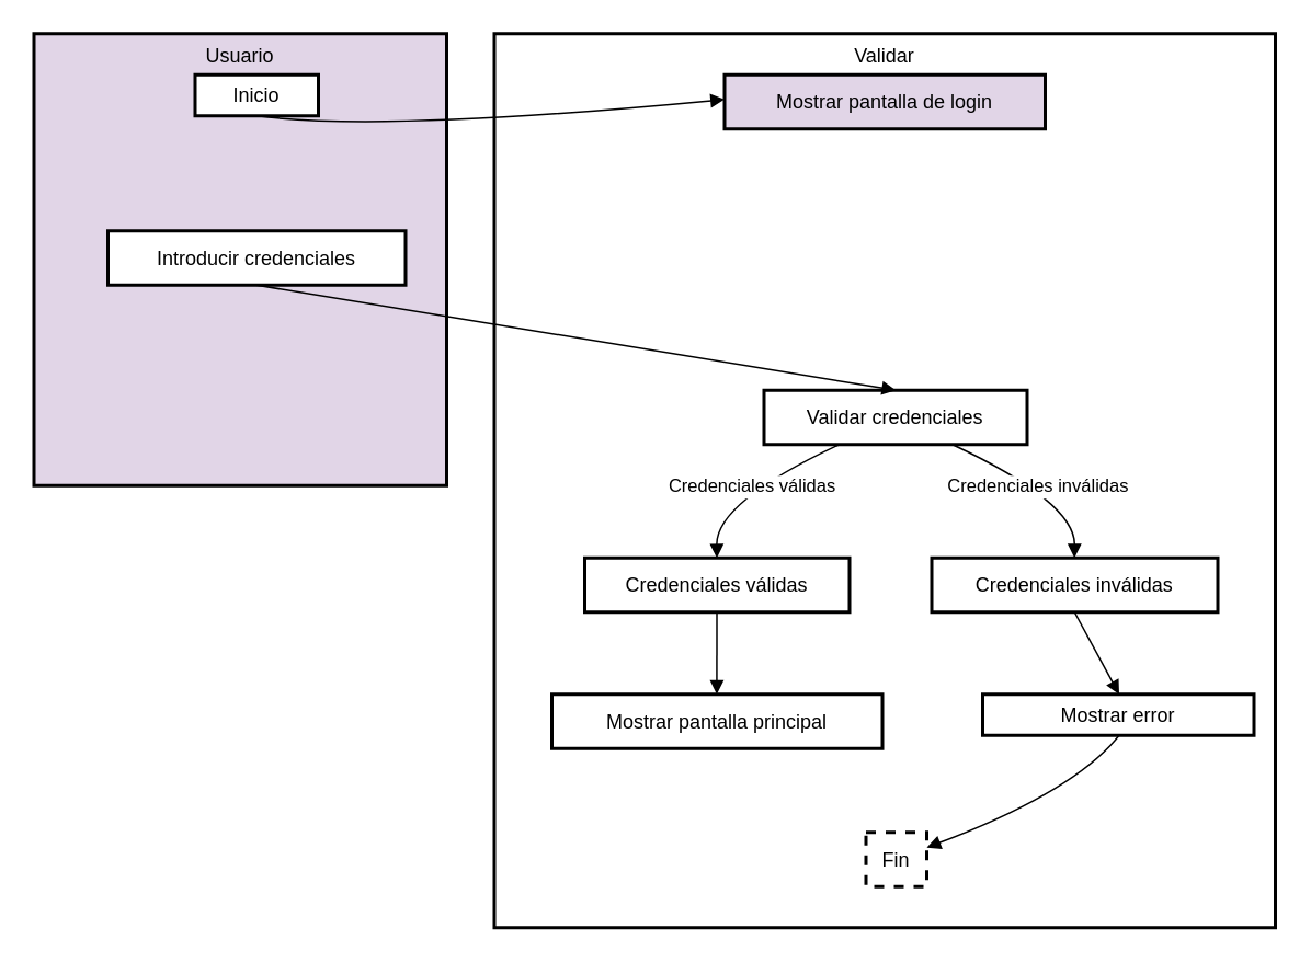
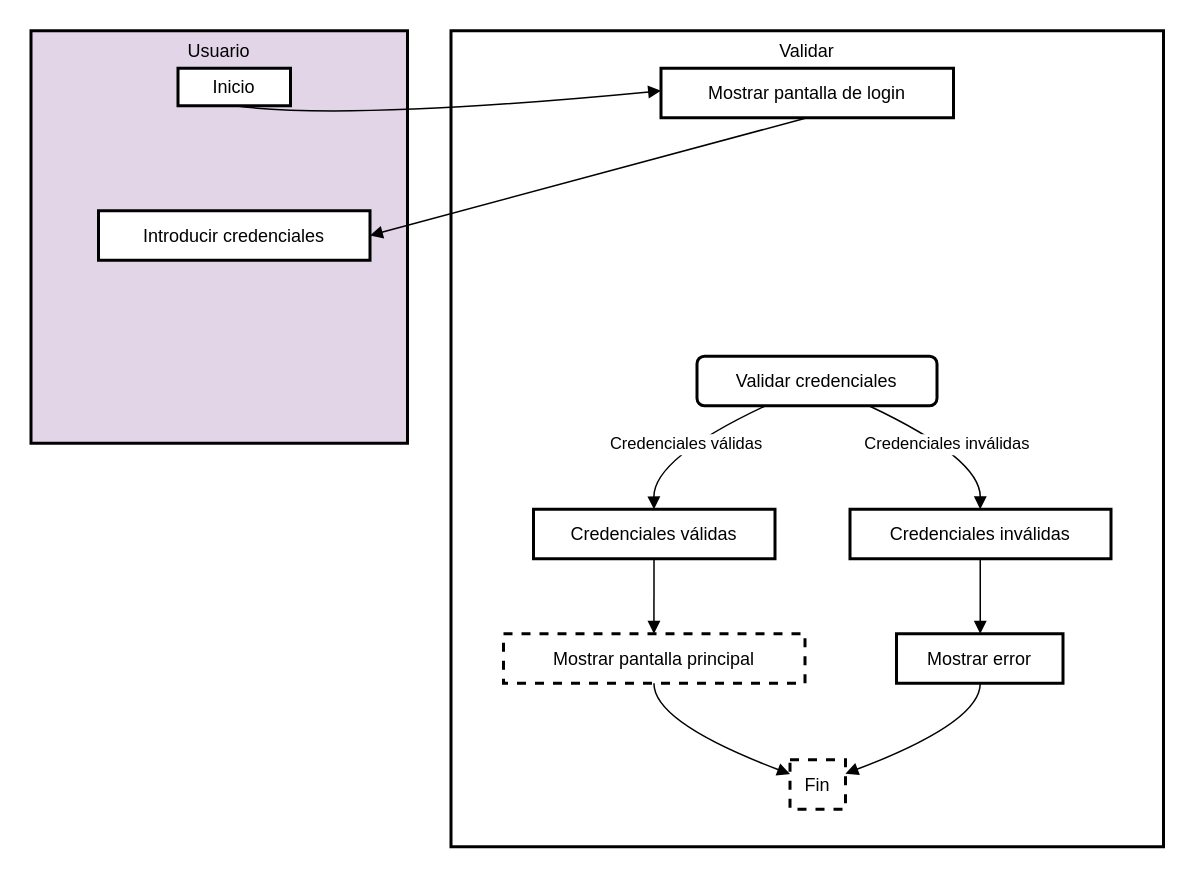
- <mxCell id="3" value="Mostrar pantalla de login" style="whiteSpace=wrap;strokeWidth=2;fillColor=#e1d5e7;" vertex="1" parent="1"><mxGeometry x="440" y="45" width="195" height="33" as="geometry" /></mxCell>
+ <mxCell id="3" value="Mostrar pantalla de login" style="whiteSpace=wrap;strokeWidth=2;" vertex="1" parent="1"><mxGeometry x="440" y="45" width="195" height="33" as="geometry" /></mxCell>
+ <mxCell id="14" value="" style="curved=1;startArrow=none;endArrow=block;exitX=0.5;exitY=1.024;entryX=1;entryY=0.5;rounded=0;entryDx=0;entryDy=0;" edge="1" parent="1" source="3" target="12"><mxGeometry relative="1" as="geometry"><Array as="points" /></mxGeometry></mxCell>
- <mxCell id="15" value="" style="curved=1;startArrow=none;endArrow=block;exitX=0.499;exitY=1.006;entryX=0.501;entryY=0.006;rounded=0;" edge="1" parent="1" source="12" target="4"><mxGeometry relative="1" as="geometry"><Array as="points" /></mxGeometry></mxCell>
- <mxCell id="4" value="Validar credenciales" style="whiteSpace=wrap;strokeWidth=2;" vertex="1" parent="1"><mxGeometry x="464" y="237" width="160" height="33" as="geometry" /></mxCell>
+ <mxCell id="4" value="Validar credenciales" style="whiteSpace=wrap;strokeWidth=2;rounded=1;" vertex="1" parent="1"><mxGeometry x="464" y="237" width="160" height="33" as="geometry" /></mxCell>
- <mxCell id="8" value="Mostrar error" style="whiteSpace=wrap;strokeWidth=2;" vertex="1" parent="1"><mxGeometry x="597" y="422" width="165" height="25" as="geometry" /></mxCell>
+ <mxCell id="8" value="Mostrar error" style="whiteSpace=wrap;strokeWidth=2;" vertex="1" parent="1"><mxGeometry x="597" y="422" width="111" height="33" as="geometry" /></mxCell>
- <mxCell id="7" value="Mostrar pantalla principal" style="whiteSpace=wrap;strokeWidth=2;" vertex="1" parent="1"><mxGeometry x="335" y="422" width="201" height="33" as="geometry" /></mxCell>
+ <mxCell id="7" value="Mostrar pantalla principal" style="whiteSpace=wrap;strokeWidth=2;dashed=1;" vertex="1" parent="1"><mxGeometry x="335" y="422" width="201" height="33" as="geometry" /></mxCell>
+ <mxCell id="20" value="" style="curved=1;startArrow=none;endArrow=block;exitX=0.499;exitY=1.024;entryX=-0.006;entryY=0.287;rounded=0;" edge="1" parent="1" source="7" target="9"><mxGeometry relative="1" as="geometry"><Array as="points"><mxPoint x="435" y="481" /></Array></mxGeometry></mxCell>
